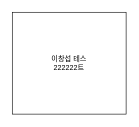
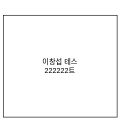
- <mxCell id="2" value="이창섭 테스&lt;br&gt;222222트" style="rounded=0;whiteSpace=wrap;html=1;" parent="1" vertex="1"><mxGeometry x="20" y="20" width="190" height="170" as="geometry" /></mxCell>
+ <mxCell id="2" value="이창섭 테스&lt;br&gt;222222트" style="rounded=0;whiteSpace=wrap;html=1;" parent="1" vertex="1"><mxGeometry x="5" y="25" width="190" height="170" as="geometry" /></mxCell>
